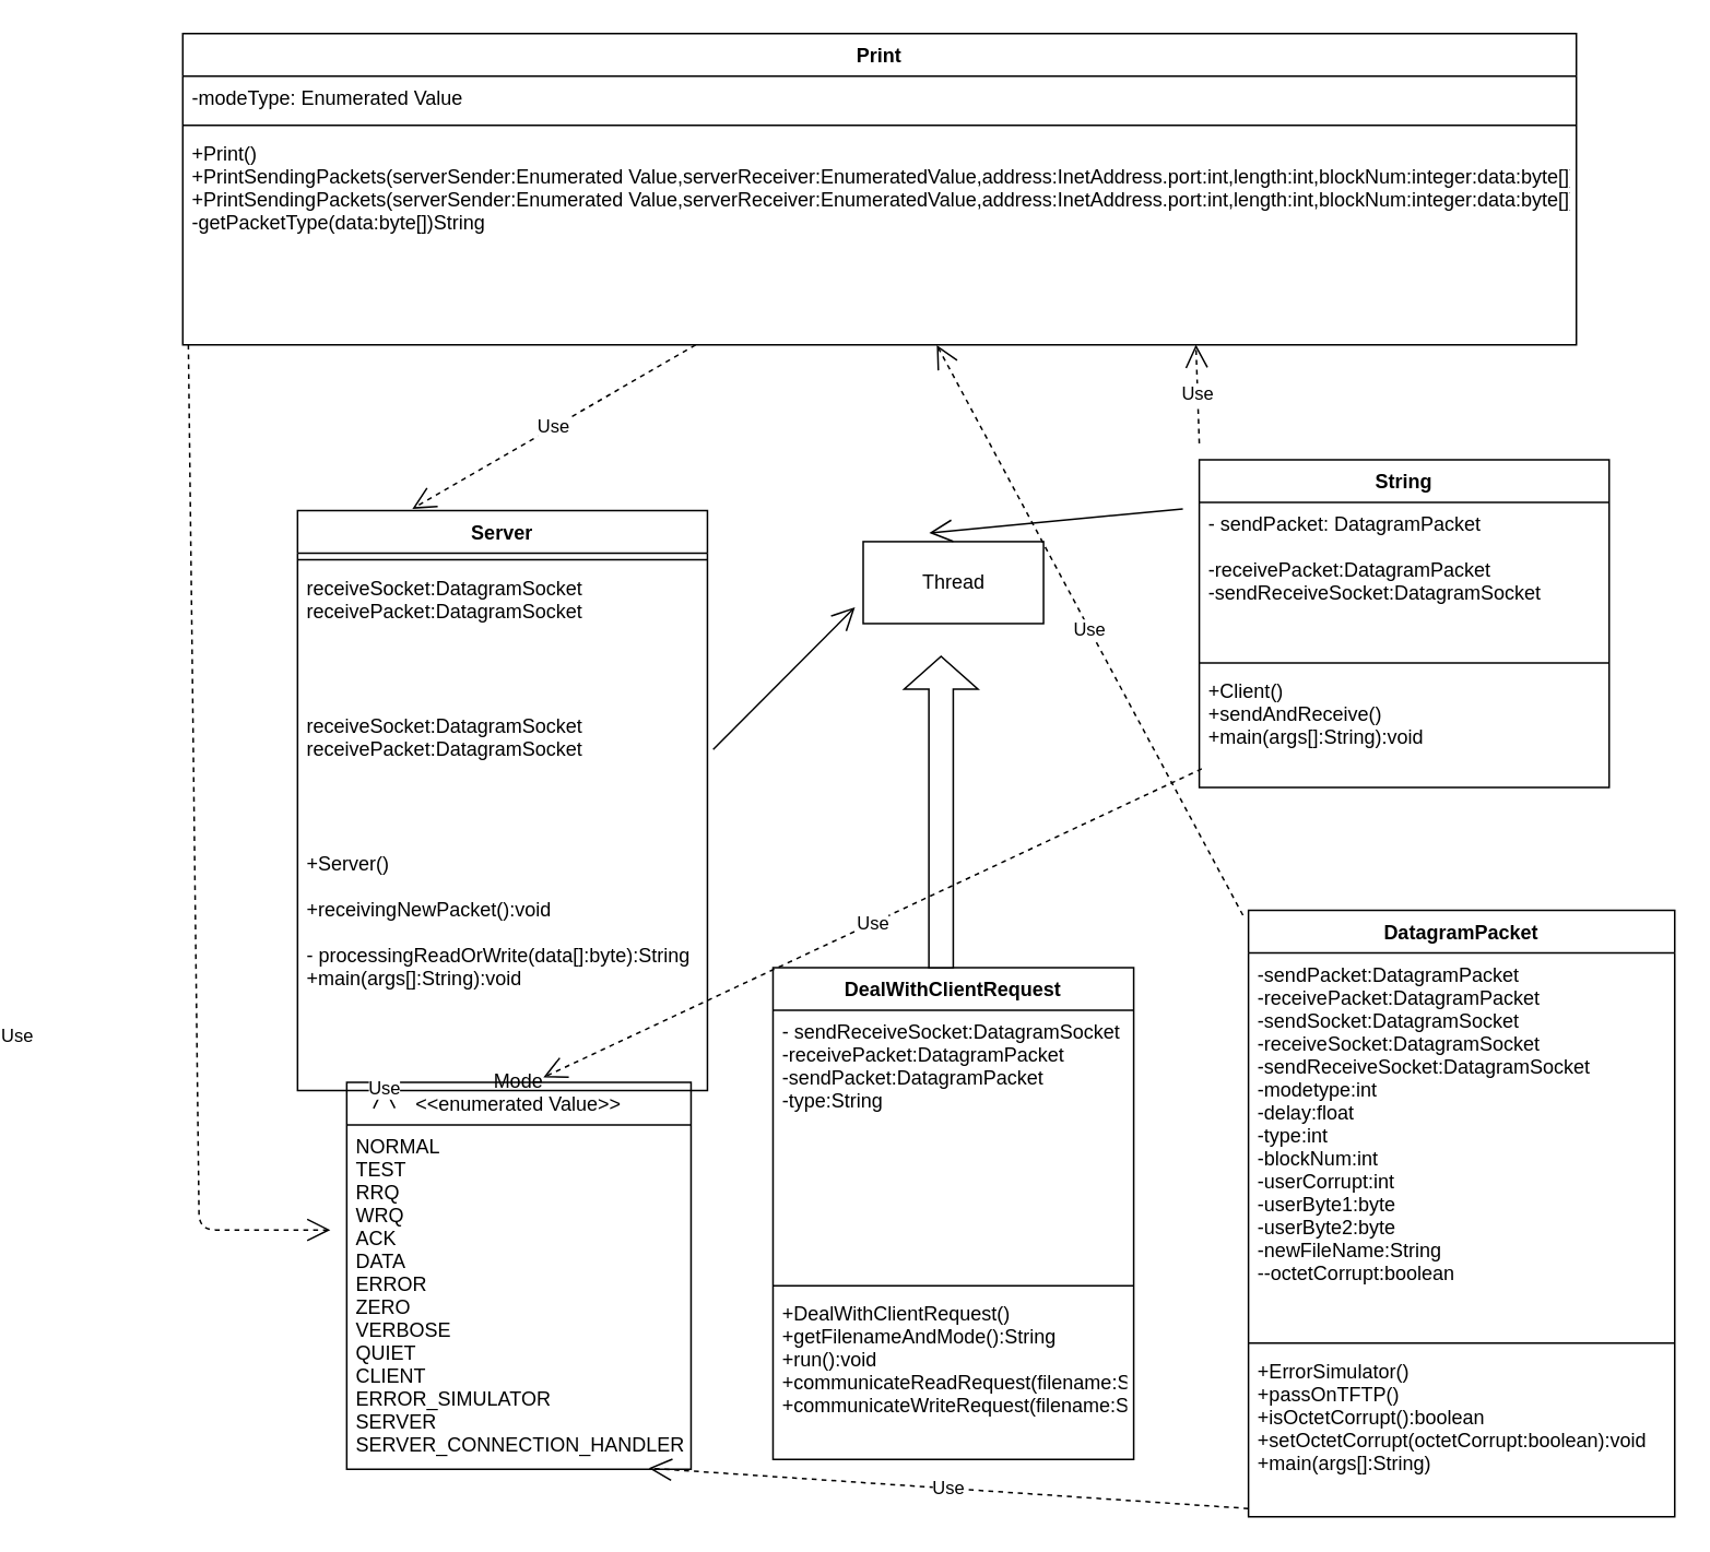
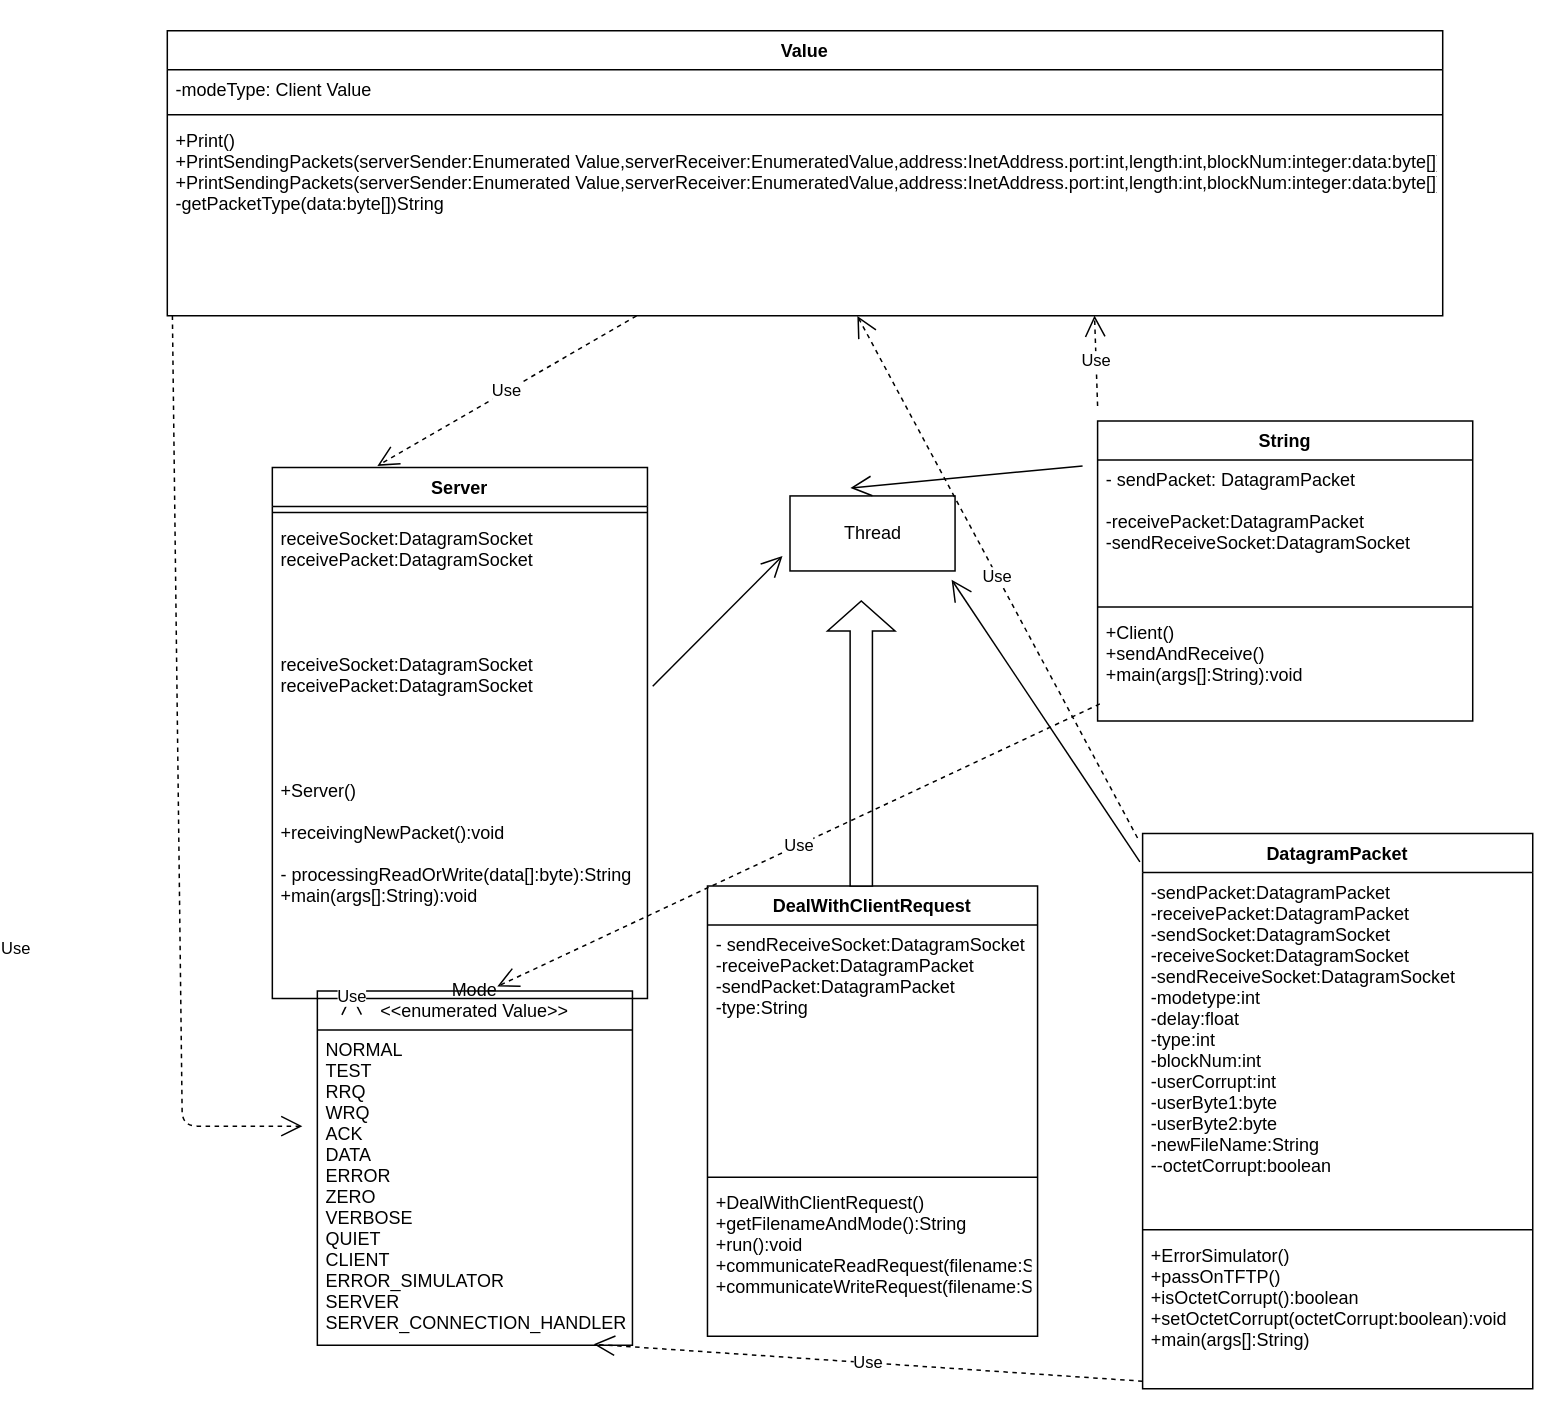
- <mxCell id="23" value="Print" style="swimlane;fontStyle=1;align=center;verticalAlign=top;childLayout=stackLayout;horizontal=1;startSize=26;horizontalStack=0;resizeParent=1;resizeParentMax=0;resizeLast=0;collapsible=1;marginBottom=0;" vertex="1" parent="1"><mxGeometry x="20" y="20" width="850" height="190" as="geometry" /></mxCell>
+ <mxCell id="23" value="Value" style="swimlane;fontStyle=1;align=center;verticalAlign=top;childLayout=stackLayout;horizontal=1;startSize=26;horizontalStack=0;resizeParent=1;resizeParentMax=0;resizeLast=0;collapsible=1;marginBottom=0;" vertex="1" parent="1"><mxGeometry x="20" y="20" width="850" height="190" as="geometry" /></mxCell>
- <mxCell id="24" value="-modeType: Enumerated Value" style="text;strokeColor=none;fillColor=none;align=left;verticalAlign=top;spacingLeft=4;spacingRight=4;overflow=hidden;rotatable=0;points=[[0,0.5],[1,0.5]];portConstraint=eastwest;" vertex="1" parent="23"><mxGeometry y="26" width="850" height="26" as="geometry" /></mxCell>
+ <mxCell id="24" value="-modeType: Client Value" style="text;strokeColor=none;fillColor=none;align=left;verticalAlign=top;spacingLeft=4;spacingRight=4;overflow=hidden;rotatable=0;points=[[0,0.5],[1,0.5]];portConstraint=eastwest;" vertex="1" parent="23"><mxGeometry y="26" width="850" height="26" as="geometry" /></mxCell>
+ <mxCell id="36" value="" style="endArrow=open;endFill=1;endSize=12;html=1;entryX=0.979;entryY=1.117;entryDx=0;entryDy=0;entryPerimeter=0;exitX=-0.007;exitY=0.051;exitDx=0;exitDy=0;exitPerimeter=0;" edge="1" parent="1" source="17" target="16"><mxGeometry width="160" relative="1" as="geometry"><mxPoint x="510" y="570" as="sourcePoint" /><mxPoint x="670" y="570" as="targetPoint" /></mxGeometry></mxCell>
